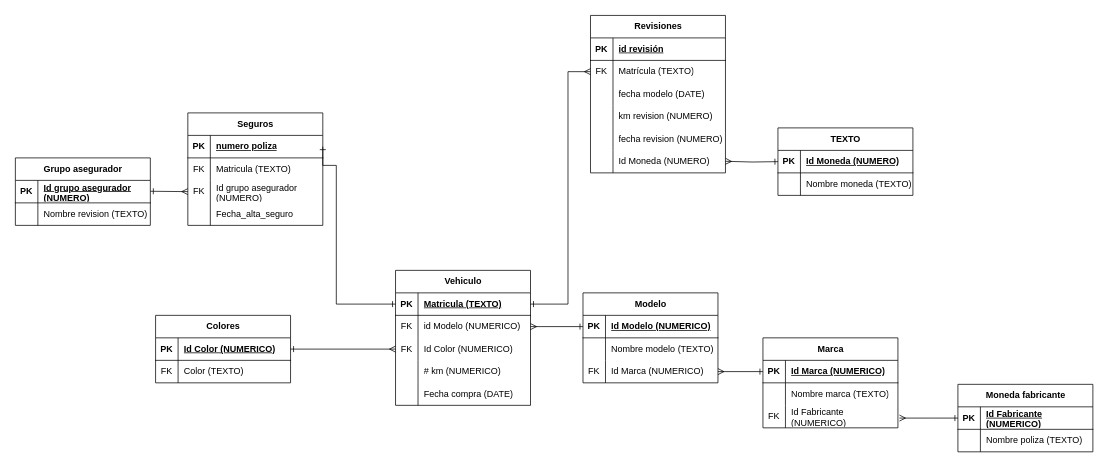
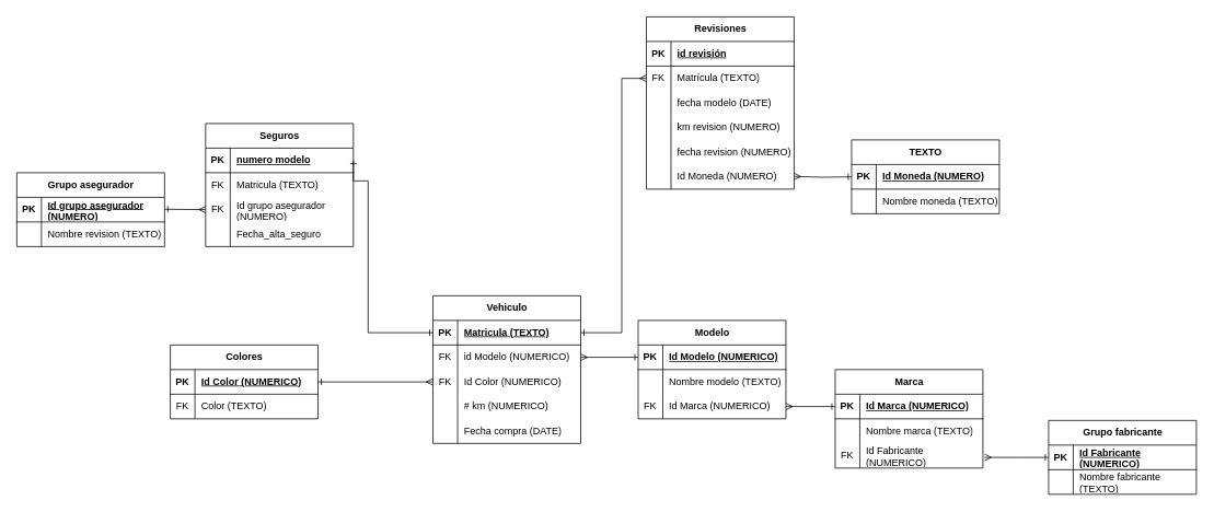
- <mxCell id="48" value="numero poliza" style="shape=partialRectangle;connectable=0;fillColor=none;top=0;left=0;bottom=0;right=0;align=left;spacingLeft=6;fontStyle=5;overflow=hidden;whiteSpace=wrap;html=1;" parent="46" vertex="1"><mxGeometry x="30" width="150" height="30" as="geometry"><mxRectangle width="150" height="30" as="alternateBounds" /></mxGeometry></mxCell>
+ <mxCell id="48" value="numero modelo" style="shape=partialRectangle;connectable=0;fillColor=none;top=0;left=0;bottom=0;right=0;align=left;spacingLeft=6;fontStyle=5;overflow=hidden;whiteSpace=wrap;html=1;" parent="46" vertex="1"><mxGeometry x="30" width="150" height="30" as="geometry"><mxRectangle width="150" height="30" as="alternateBounds" /></mxGeometry></mxCell>
- <mxCell id="38" value="Moneda fabricante" style="shape=table;startSize=30;container=1;collapsible=1;childLayout=tableLayout;fixedRows=1;rowLines=0;fontStyle=1;align=center;resizeLast=1;html=1;" parent="1" vertex="1"><mxGeometry x="1277" y="512" width="180" height="90" as="geometry" /></mxCell>
+ <mxCell id="38" value="Grupo fabricante" style="shape=table;startSize=30;container=1;collapsible=1;childLayout=tableLayout;fixedRows=1;rowLines=0;fontStyle=1;align=center;resizeLast=1;html=1;" parent="1" vertex="1"><mxGeometry x="1277" y="512" width="180" height="90" as="geometry" /></mxCell>
- <mxCell id="44" value="Nombre poliza (TEXTO)" style="shape=partialRectangle;connectable=0;fillColor=none;top=0;left=0;bottom=0;right=0;align=left;spacingLeft=6;overflow=hidden;whiteSpace=wrap;html=1;" parent="42" vertex="1"><mxGeometry x="30" width="150" height="30" as="geometry"><mxRectangle width="150" height="30" as="alternateBounds" /></mxGeometry></mxCell>
+ <mxCell id="44" value="Nombre fabricante (TEXTO)" style="shape=partialRectangle;connectable=0;fillColor=none;top=0;left=0;bottom=0;right=0;align=left;spacingLeft=6;overflow=hidden;whiteSpace=wrap;html=1;" parent="42" vertex="1"><mxGeometry x="30" width="150" height="30" as="geometry"><mxRectangle width="150" height="30" as="alternateBounds" /></mxGeometry></mxCell>
